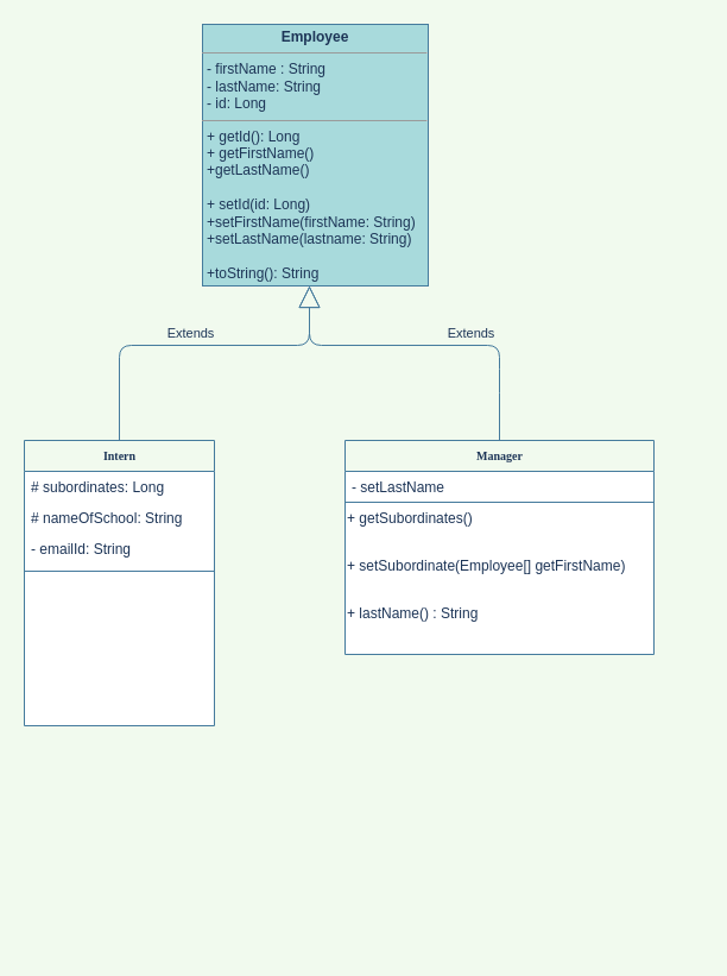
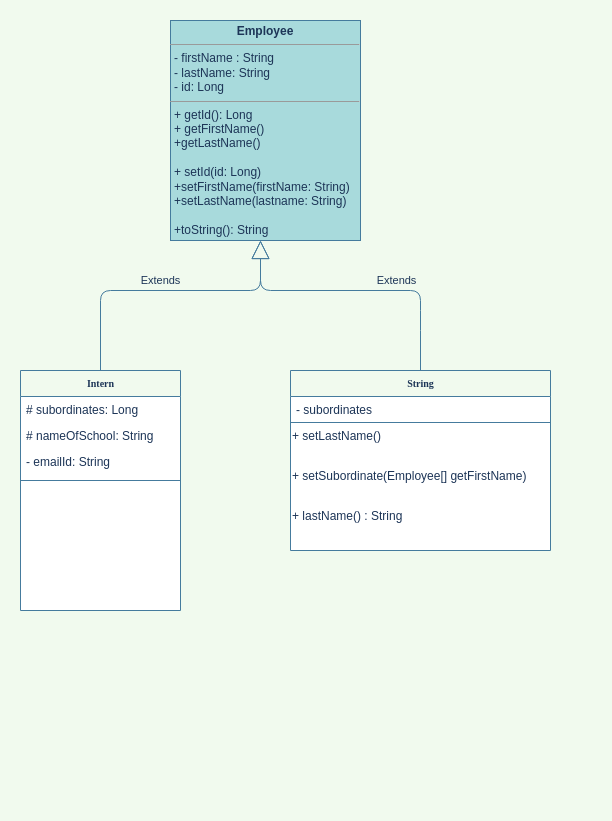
- <mxCell id="3" value="&lt;b&gt;Manager&lt;/b&gt;" style="swimlane;html=1;fontStyle=0;childLayout=stackLayout;horizontal=1;startSize=26;fillColor=none;horizontalStack=0;resizeParent=1;resizeLast=0;collapsible=1;marginBottom=0;swimlaneFillColor=#ffffff;rounded=0;shadow=0;comic=0;labelBackgroundColor=none;strokeWidth=1;fontFamily=Verdana;fontSize=10;align=center;strokeColor=#457B9D;fontColor=#1D3557;" parent="1" vertex="1"><mxGeometry x="290" y="370" width="260" height="180" as="geometry" /></mxCell>
+ <mxCell id="3" value="&lt;b&gt;String&lt;/b&gt;" style="swimlane;html=1;fontStyle=0;childLayout=stackLayout;horizontal=1;startSize=26;fillColor=none;horizontalStack=0;resizeParent=1;resizeLast=0;collapsible=1;marginBottom=0;swimlaneFillColor=#ffffff;rounded=0;shadow=0;comic=0;labelBackgroundColor=none;strokeWidth=1;fontFamily=Verdana;fontSize=10;align=center;strokeColor=#457B9D;fontColor=#1D3557;" parent="1" vertex="1"><mxGeometry x="290" y="370" width="260" height="180" as="geometry" /></mxCell>
- <mxCell id="5" value="- setLastName" style="text;html=1;strokeColor=none;fillColor=none;align=left;verticalAlign=top;spacingLeft=4;spacingRight=4;whiteSpace=wrap;overflow=hidden;rotatable=0;points=[[0,0.5],[1,0.5]];portConstraint=eastwest;fontColor=#1D3557;" parent="3" vertex="1"><mxGeometry y="26" width="260" height="20" as="geometry" /></mxCell>
+ <mxCell id="5" value="- subordinates" style="text;html=1;strokeColor=none;fillColor=none;align=left;verticalAlign=top;spacingLeft=4;spacingRight=4;whiteSpace=wrap;overflow=hidden;rotatable=0;points=[[0,0.5],[1,0.5]];portConstraint=eastwest;fontColor=#1D3557;" parent="3" vertex="1"><mxGeometry y="26" width="260" height="20" as="geometry" /></mxCell>
- <mxCell id="6" value="+ getSubordinates()" style="text;html=1;strokeColor=none;fillColor=none;align=left;verticalAlign=middle;whiteSpace=wrap;rounded=0;sketch=0;fontColor=#1D3557;" vertex="1" parent="3"><mxGeometry y="46" width="260" height="40" as="geometry" /></mxCell>
+ <mxCell id="6" value="+ setLastName()" style="text;html=1;strokeColor=none;fillColor=none;align=left;verticalAlign=middle;whiteSpace=wrap;rounded=0;sketch=0;fontColor=#1D3557;" vertex="1" parent="3"><mxGeometry y="46" width="260" height="40" as="geometry" /></mxCell>
